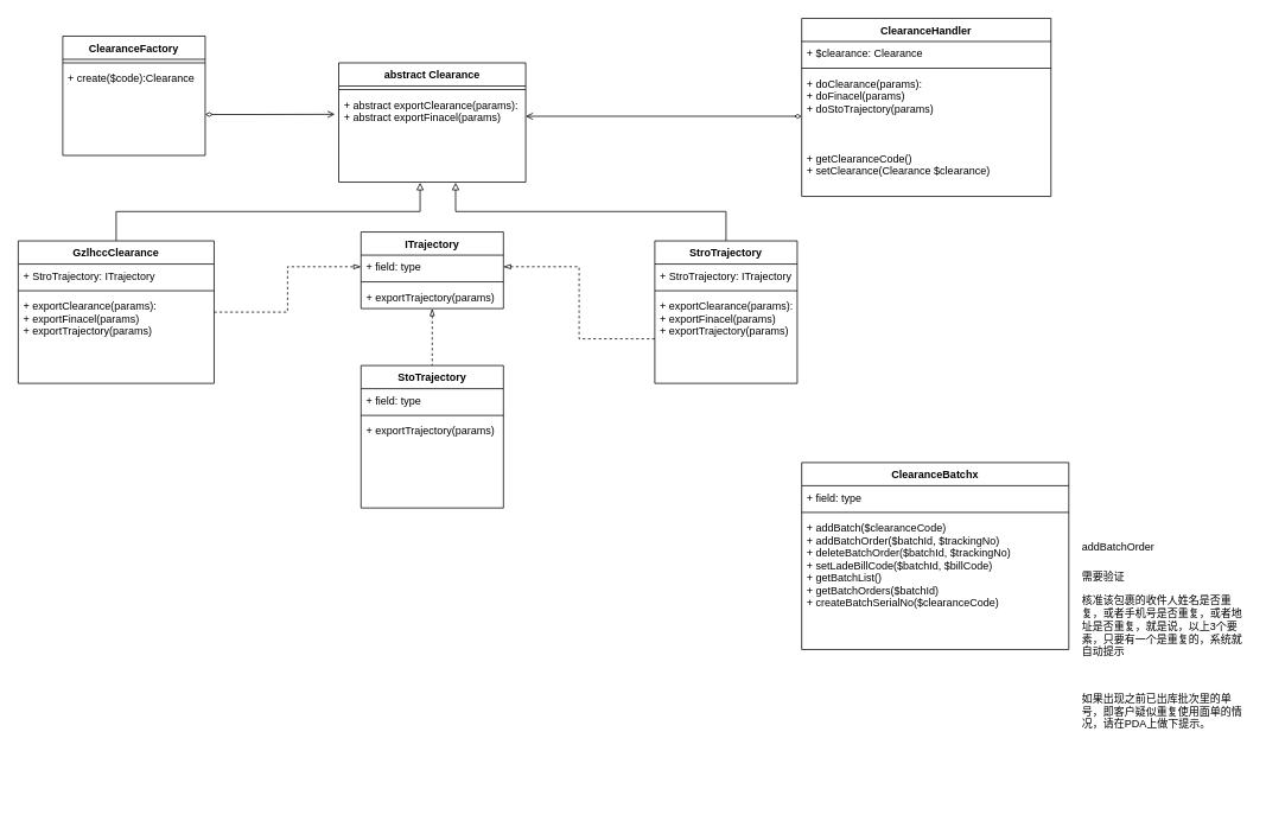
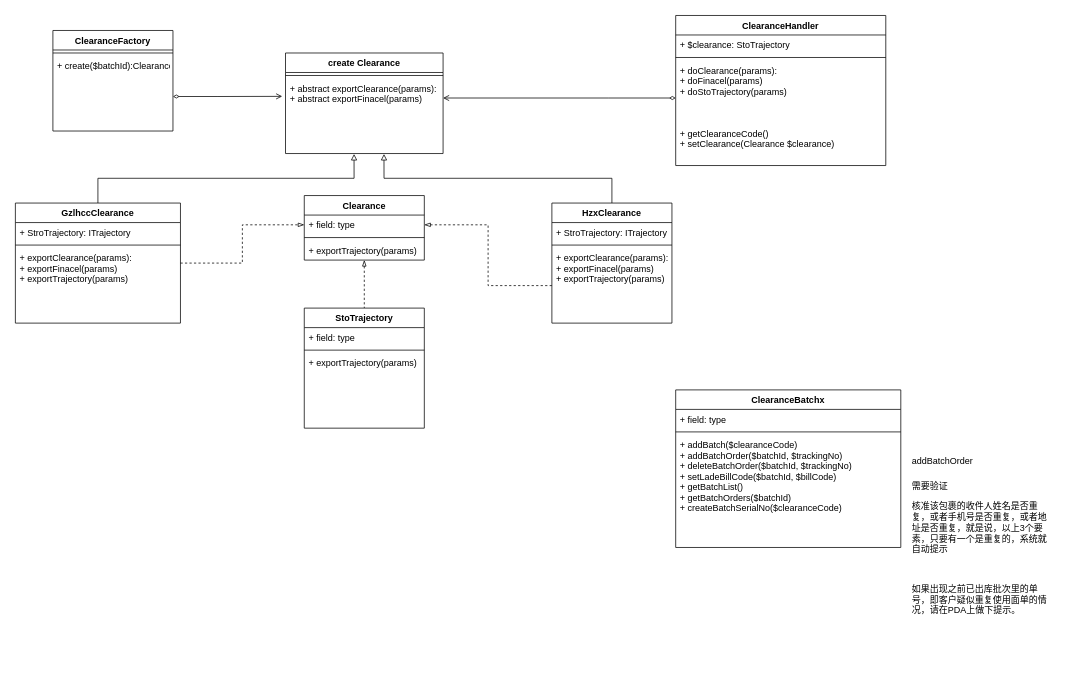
- <mxCell id="6" value="+ $clearance: Clearance" style="text;strokeColor=none;fillColor=none;align=left;verticalAlign=top;spacingLeft=4;spacingRight=4;overflow=hidden;rotatable=0;points=[[0,0.5],[1,0.5]];portConstraint=eastwest;" vertex="1" parent="5"><mxGeometry y="26" width="280" height="26" as="geometry" /></mxCell>
+ <mxCell id="6" value="+ $clearance: StoTrajectory" style="text;strokeColor=none;fillColor=none;align=left;verticalAlign=top;spacingLeft=4;spacingRight=4;overflow=hidden;rotatable=0;points=[[0,0.5],[1,0.5]];portConstraint=eastwest;" vertex="1" parent="5"><mxGeometry y="26" width="280" height="26" as="geometry" /></mxCell>
- <mxCell id="2" value="abstract Clearance" style="swimlane;fontStyle=1;align=center;verticalAlign=top;childLayout=stackLayout;horizontal=1;startSize=26;horizontalStack=0;resizeParent=1;resizeParentMax=0;resizeLast=0;collapsible=1;marginBottom=0;" vertex="1" parent="1"><mxGeometry x="380" y="70" width="210" height="134" as="geometry" /></mxCell>
+ <mxCell id="2" value="create Clearance" style="swimlane;fontStyle=1;align=center;verticalAlign=top;childLayout=stackLayout;horizontal=1;startSize=26;horizontalStack=0;resizeParent=1;resizeParentMax=0;resizeLast=0;collapsible=1;marginBottom=0;" vertex="1" parent="1"><mxGeometry x="380" y="70" width="210" height="134" as="geometry" /></mxCell>
- <mxCell id="22" value="+ create($code):Clearance&#10; " style="text;strokeColor=none;fillColor=none;align=left;verticalAlign=top;spacingLeft=4;spacingRight=4;overflow=hidden;rotatable=0;points=[[0,0.5],[1,0.5]];portConstraint=eastwest;" vertex="1" parent="20"><mxGeometry y="34" width="160" height="100" as="geometry" /></mxCell>
+ <mxCell id="22" value="+ create($batchId):Clearance&#10; " style="text;strokeColor=none;fillColor=none;align=left;verticalAlign=top;spacingLeft=4;spacingRight=4;overflow=hidden;rotatable=0;points=[[0,0.5],[1,0.5]];portConstraint=eastwest;" vertex="1" parent="20"><mxGeometry y="34" width="160" height="100" as="geometry" /></mxCell>
- <mxCell id="31" value="ITrajectory" style="swimlane;fontStyle=1;align=center;verticalAlign=top;childLayout=stackLayout;horizontal=1;startSize=26;horizontalStack=0;resizeParent=1;resizeParentMax=0;resizeLast=0;collapsible=1;marginBottom=0;" vertex="1" parent="1"><mxGeometry x="405" y="260" width="160" height="86" as="geometry" /></mxCell>
+ <mxCell id="31" value="Clearance" style="swimlane;fontStyle=1;align=center;verticalAlign=top;childLayout=stackLayout;horizontal=1;startSize=26;horizontalStack=0;resizeParent=1;resizeParentMax=0;resizeLast=0;collapsible=1;marginBottom=0;" vertex="1" parent="1"><mxGeometry x="405" y="260" width="160" height="86" as="geometry" /></mxCell>
- <mxCell id="16" value="StroTrajectory" style="swimlane;fontStyle=1;align=center;verticalAlign=top;childLayout=stackLayout;horizontal=1;startSize=26;horizontalStack=0;resizeParent=1;resizeParentMax=0;resizeLast=0;collapsible=1;marginBottom=0;" vertex="1" parent="1"><mxGeometry x="735" y="270" width="160" height="160" as="geometry" /></mxCell>
+ <mxCell id="16" value="HzxClearance" style="swimlane;fontStyle=1;align=center;verticalAlign=top;childLayout=stackLayout;horizontal=1;startSize=26;horizontalStack=0;resizeParent=1;resizeParentMax=0;resizeLast=0;collapsible=1;marginBottom=0;" vertex="1" parent="1"><mxGeometry x="735" y="270" width="160" height="160" as="geometry" /></mxCell>
